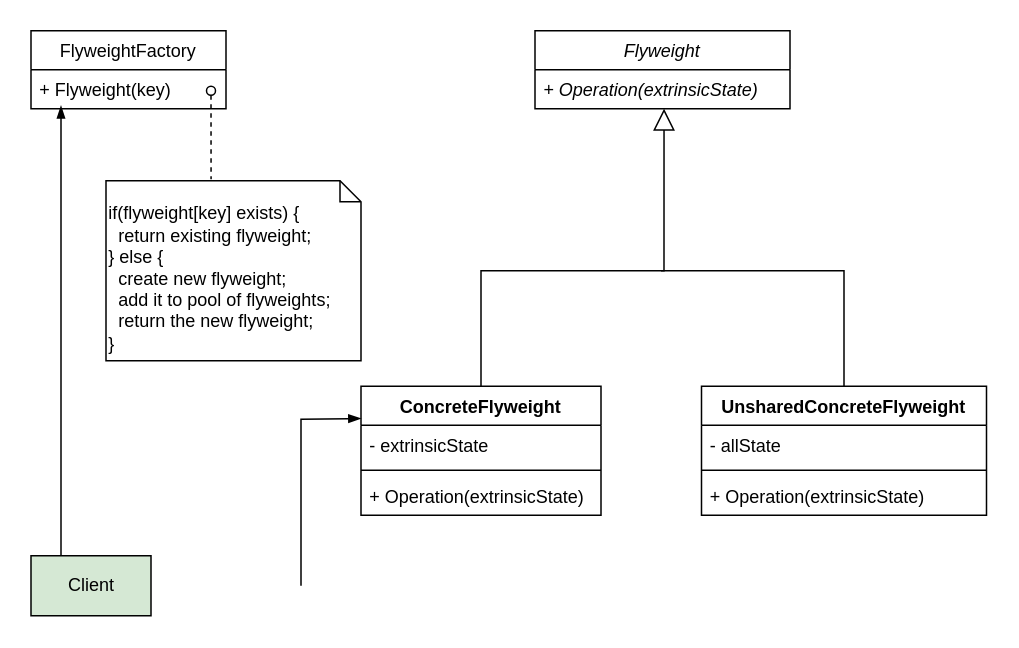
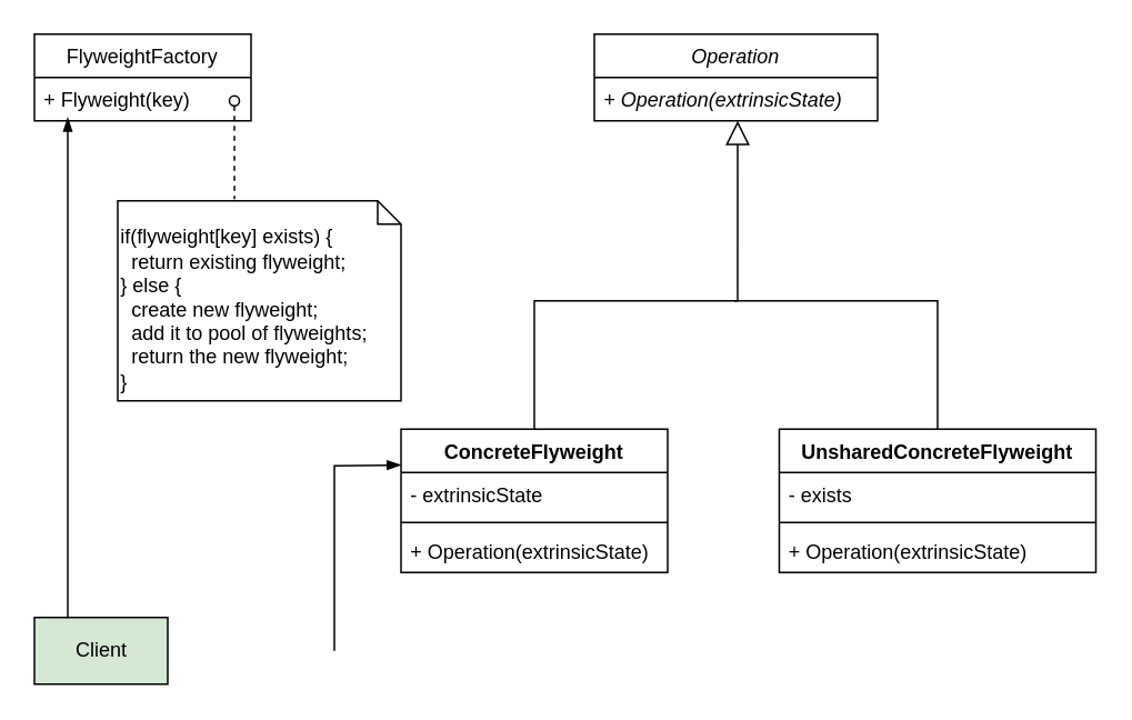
- <mxCell id="6" value="Flyweight" style="swimlane;fontStyle=2;childLayout=stackLayout;horizontal=1;startSize=26;fillColor=none;horizontalStack=0;resizeParent=1;resizeParentMax=0;resizeLast=0;collapsible=1;marginBottom=0;" vertex="1" parent="1"><mxGeometry x="356" y="20" width="170" height="52" as="geometry" /></mxCell>
+ <mxCell id="6" value="Operation" style="swimlane;fontStyle=2;childLayout=stackLayout;horizontal=1;startSize=26;fillColor=none;horizontalStack=0;resizeParent=1;resizeParentMax=0;resizeLast=0;collapsible=1;marginBottom=0;" vertex="1" parent="1"><mxGeometry x="356" y="20" width="170" height="52" as="geometry" /></mxCell>
- <mxCell id="14" value="- allState" style="text;strokeColor=none;fillColor=none;align=left;verticalAlign=top;spacingLeft=4;spacingRight=4;overflow=hidden;rotatable=0;points=[[0,0.5],[1,0.5]];portConstraint=eastwest;" vertex="1" parent="13"><mxGeometry y="26" width="190" height="26" as="geometry" /></mxCell>
+ <mxCell id="14" value="- exists" style="text;strokeColor=none;fillColor=none;align=left;verticalAlign=top;spacingLeft=4;spacingRight=4;overflow=hidden;rotatable=0;points=[[0,0.5],[1,0.5]];portConstraint=eastwest;" vertex="1" parent="13"><mxGeometry y="26" width="190" height="26" as="geometry" /></mxCell>
